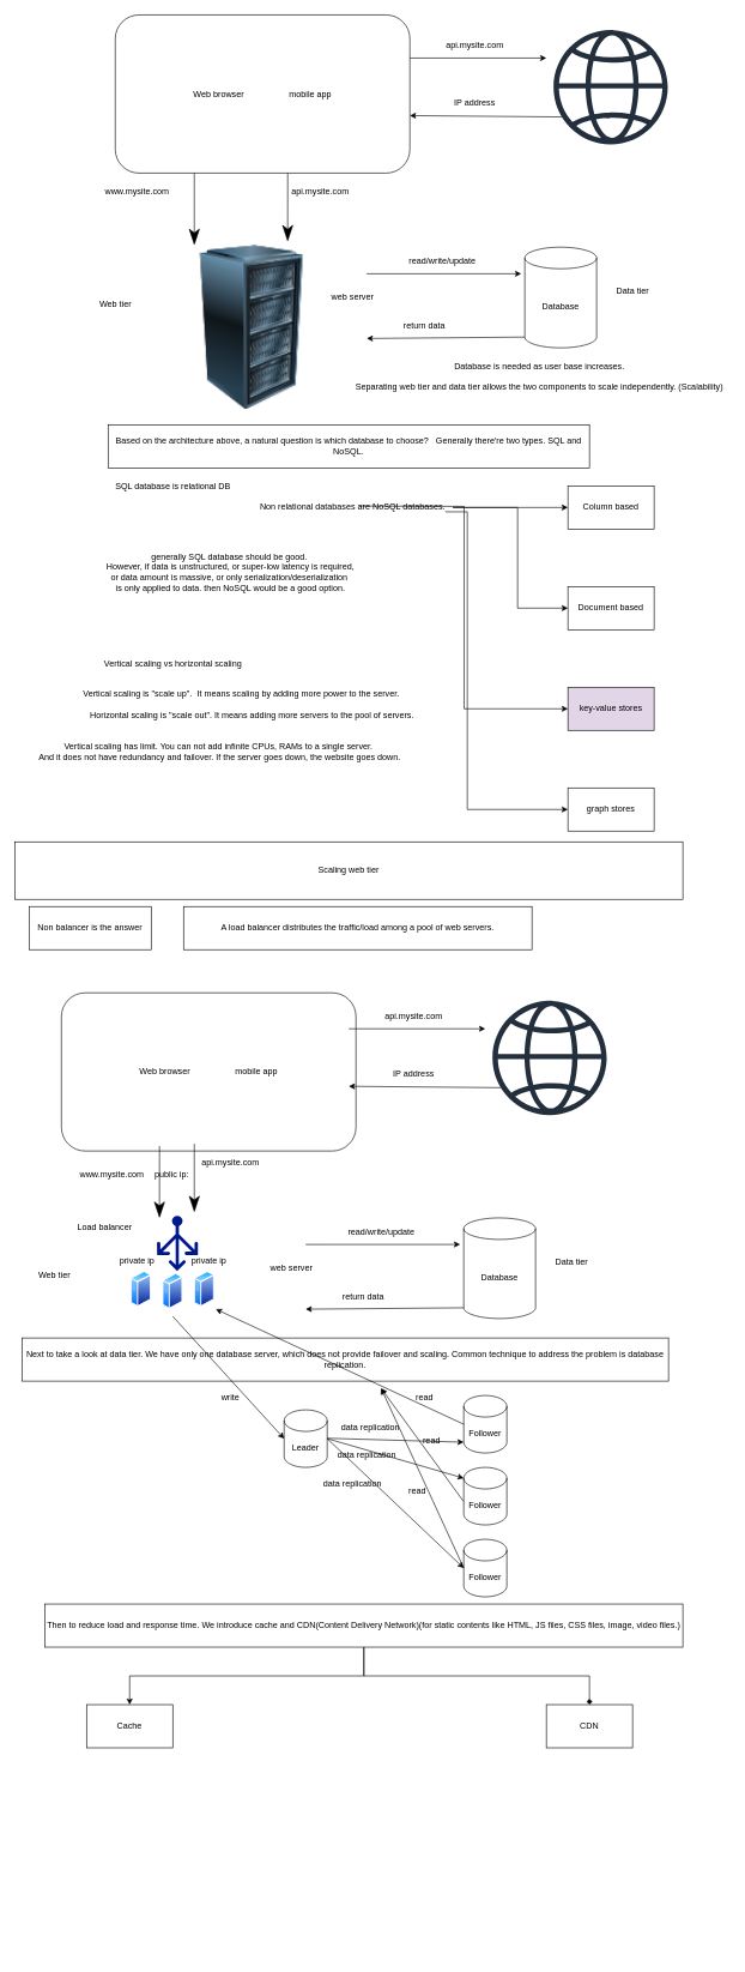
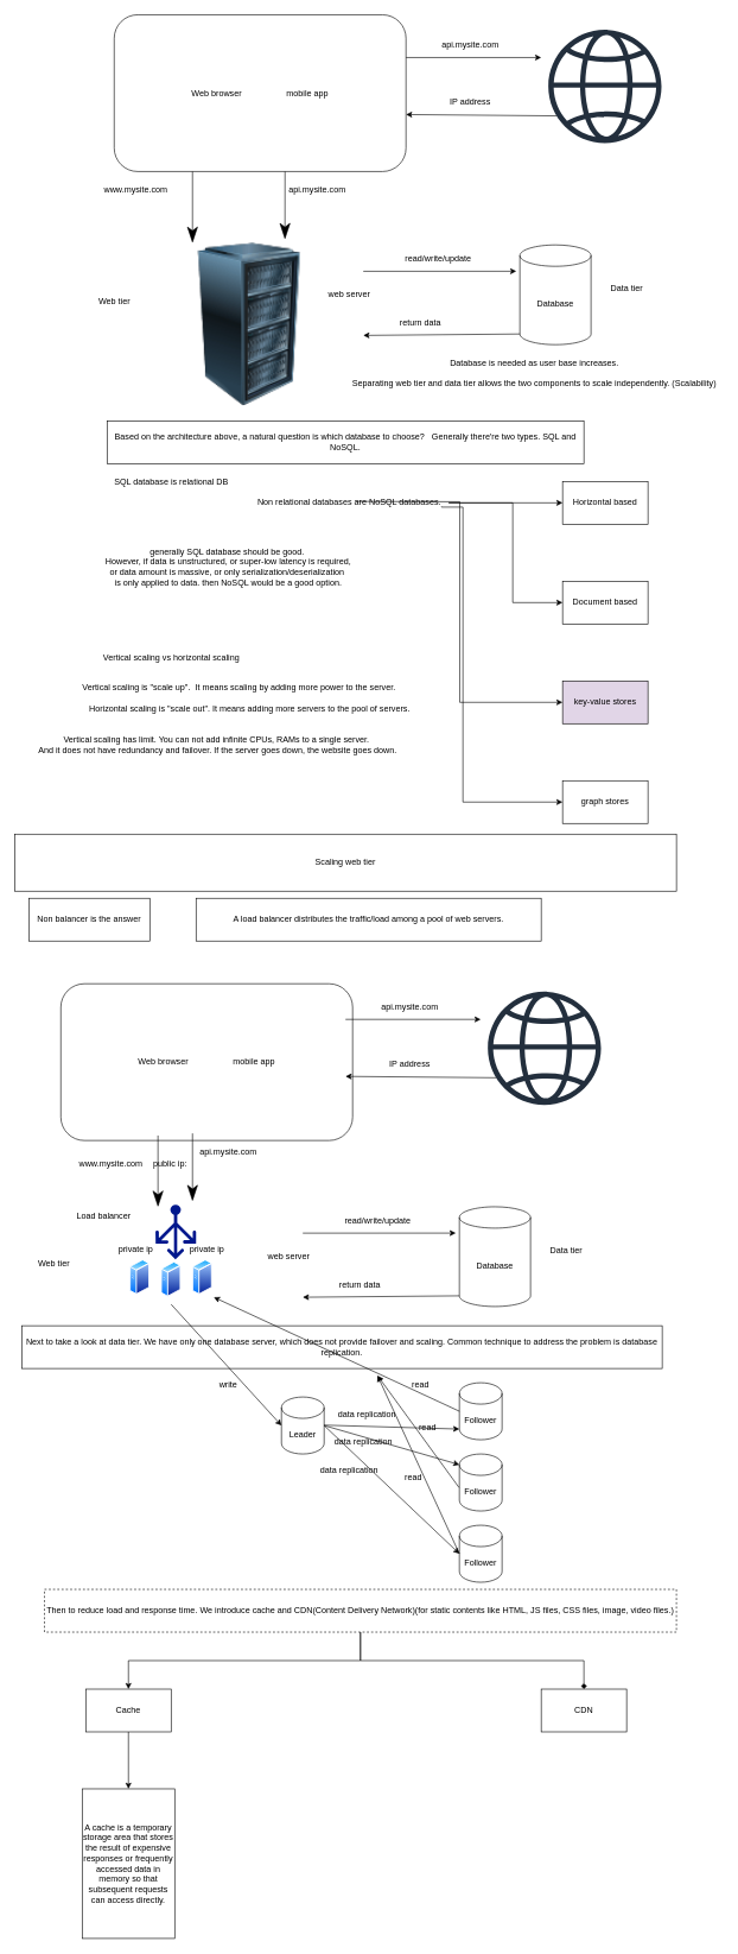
- <mxCell id="27" value="Column based" style="whiteSpace=wrap;html=1;" vertex="1" parent="1"><mxGeometry x="790" y="675" width="120" height="60" as="geometry" /></mxCell>
+ <mxCell id="27" value="Horizontal based" style="whiteSpace=wrap;html=1;" vertex="1" parent="1"><mxGeometry x="790" y="675" width="120" height="60" as="geometry" /></mxCell>
- <mxCell id="40" value="A load balancer distributes the traffic/load among a pool of web servers." style="whiteSpace=wrap;html=1;" vertex="1" parent="1"><mxGeometry x="255" y="1260" width="485" height="60" as="geometry" /></mxCell>
+ <mxCell id="40" value="A load balancer distributes the traffic/load among a pool of web servers." style="whiteSpace=wrap;html=1;" vertex="1" parent="1"><mxGeometry x="275" y="1260" width="485" height="60" as="geometry" /></mxCell>
- <mxCell id="88" value="Then to reduce load and response time. We introduce cache and CDN(Content Delivery Network)(for static contents like HTML, JS files, CSS files, image, video files.)" style="whiteSpace=wrap;html=1;" vertex="1" parent="1"><mxGeometry x="62" y="2230" width="888" height="60" as="geometry" /></mxCell>
+ <mxCell id="88" value="Then to reduce load and response time. We introduce cache and CDN(Content Delivery Network)(for static contents like HTML, JS files, CSS files, image, video files.)" style="whiteSpace=wrap;html=1;dashed=1;" vertex="1" parent="1"><mxGeometry x="62" y="2230" width="888" height="60" as="geometry" /></mxCell>
+ <mxCell id="89" value="" style="edgeStyle=orthogonalEdgeStyle;rounded=0;orthogonalLoop=1;jettySize=auto;html=1;" edge="1" parent="1" source="90" target="92"><mxGeometry relative="1" as="geometry" /></mxCell>
+ <mxCell id="92" value="A cache is a temporary storage area that stores the result of expensive responses or frequently accessed data in memory so that subsequent requests can access directly." style="whiteSpace=wrap;html=1;" vertex="1" parent="1"><mxGeometry x="115" y="2510" width="130" height="210" as="geometry" /></mxCell>
